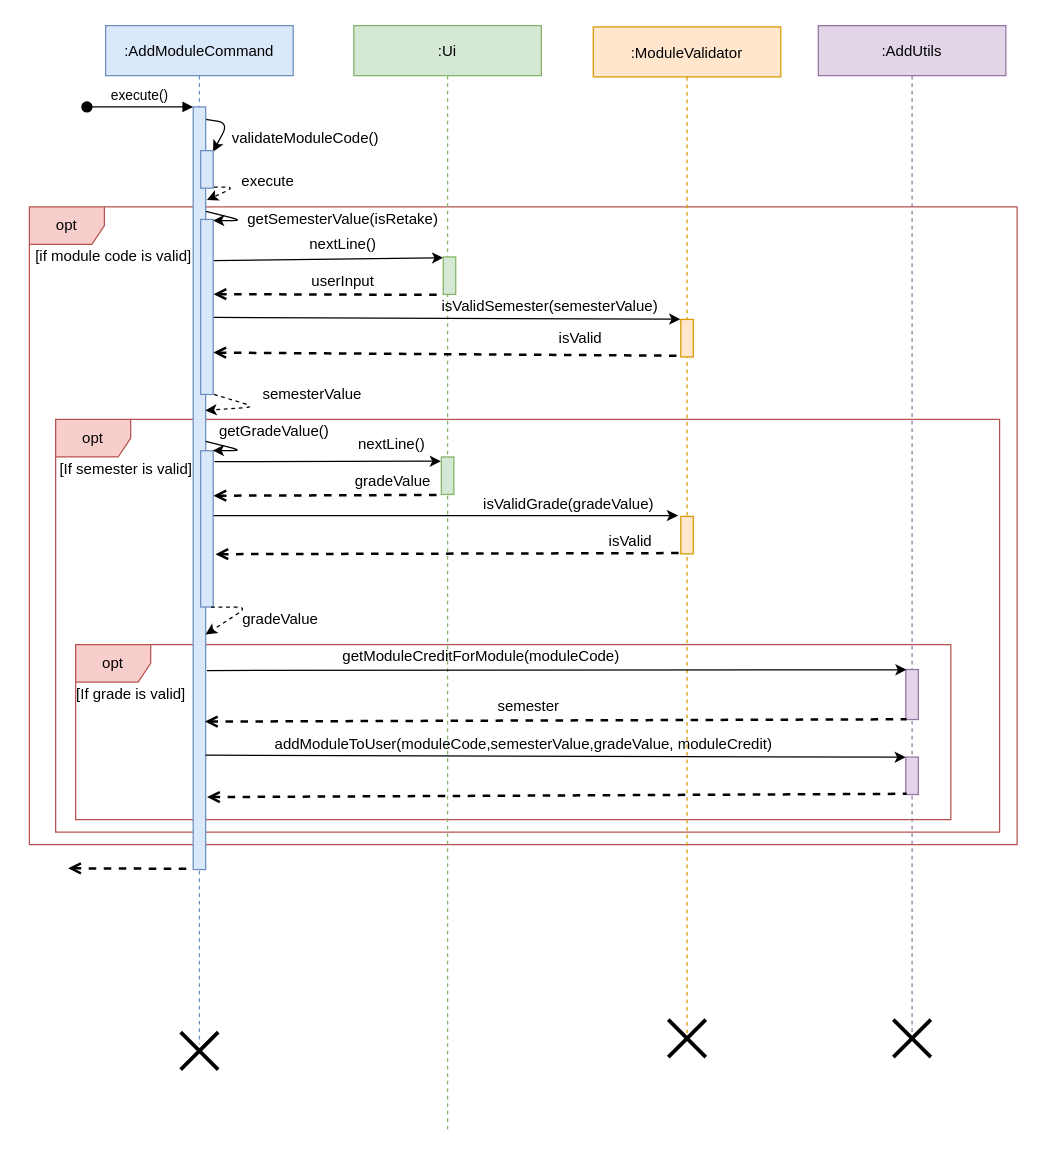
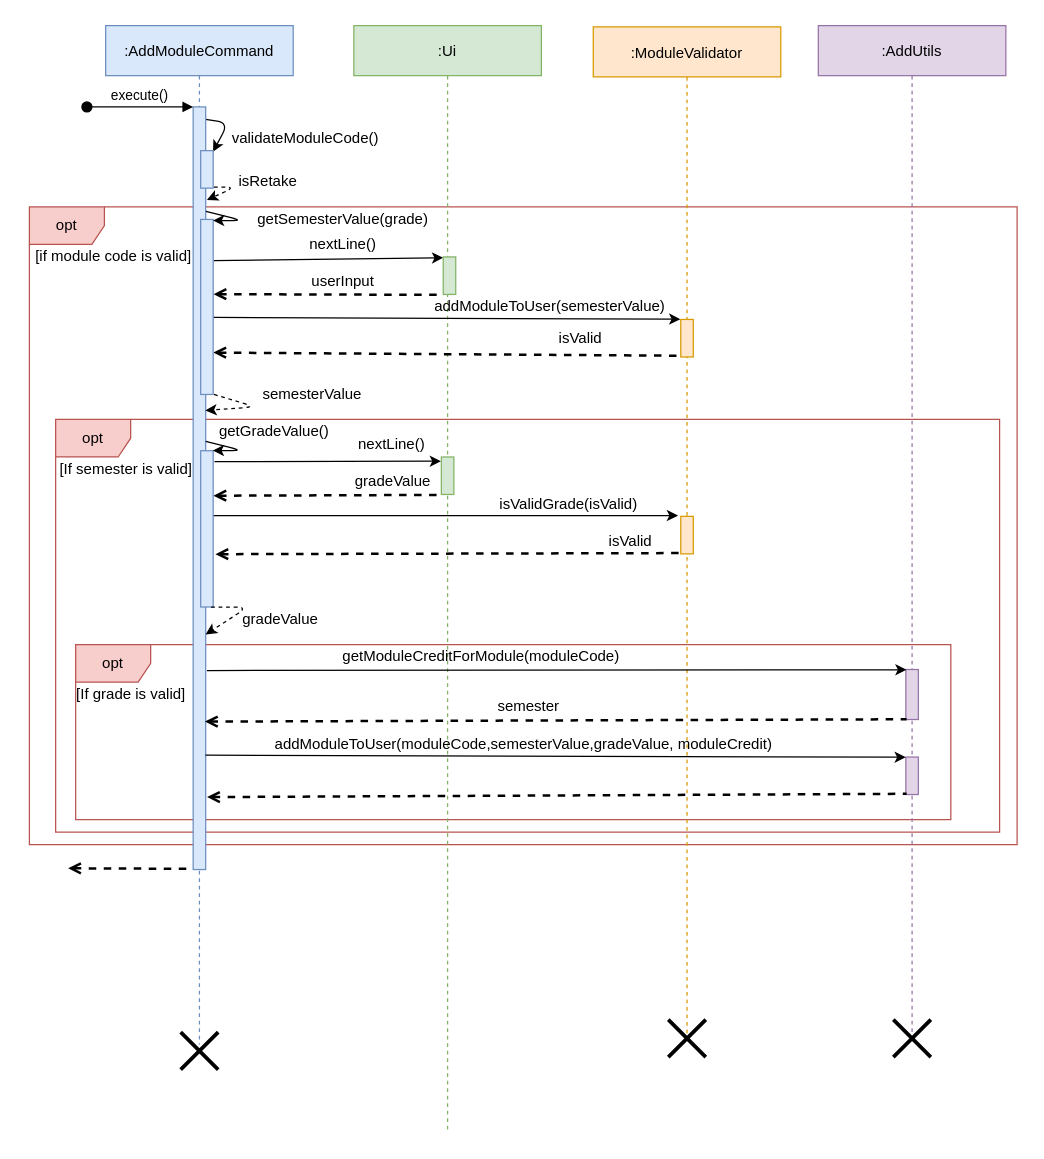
- <mxCell id="52" value="execute" style="text;html=1;strokeColor=none;fillColor=none;align=center;verticalAlign=middle;whiteSpace=wrap;rounded=0;" vertex="1" parent="1"><mxGeometry x="184" y="135" width="60" height="20" as="geometry" /></mxCell>
+ <mxCell id="52" value="isRetake" style="text;html=1;strokeColor=none;fillColor=none;align=center;verticalAlign=middle;whiteSpace=wrap;rounded=0;" vertex="1" parent="1"><mxGeometry x="184" y="135" width="60" height="20" as="geometry" /></mxCell>
- <mxCell id="54" value="getSemesterValue(isRetake)" style="text;html=1;strokeColor=none;fillColor=none;align=center;verticalAlign=middle;whiteSpace=wrap;rounded=0;" vertex="1" parent="1"><mxGeometry x="204" y="165" width="140" height="20" as="geometry" /></mxCell>
+ <mxCell id="54" value="getSemesterValue(grade)" style="text;html=1;strokeColor=none;fillColor=none;align=center;verticalAlign=middle;whiteSpace=wrap;rounded=0;" vertex="1" parent="1"><mxGeometry x="204" y="165" width="140" height="20" as="geometry" /></mxCell>
- <mxCell id="21" value="isValidSemester(semesterValue)" style="text;html=1;align=center;verticalAlign=middle;resizable=0;points=[];autosize=1;" parent="1" vertex="1"><mxGeometry x="344" y="235" width="190" height="20" as="geometry" /></mxCell>
+ <mxCell id="21" value="addModuleToUser(semesterValue)" style="text;html=1;align=center;verticalAlign=middle;resizable=0;points=[];autosize=1;" parent="1" vertex="1"><mxGeometry x="344" y="235" width="190" height="20" as="geometry" /></mxCell>
- <mxCell id="30" value="isValidGrade(gradeValue)" style="text;html=1;align=center;verticalAlign=middle;resizable=0;points=[];autosize=1;" parent="1" vertex="1"><mxGeometry x="379" y="392.5" width="150" height="20" as="geometry" /></mxCell>
+ <mxCell id="30" value="isValidGrade(isValid)" style="text;html=1;align=center;verticalAlign=middle;resizable=0;points=[];autosize=1;" parent="1" vertex="1"><mxGeometry x="379" y="392.5" width="150" height="20" as="geometry" /></mxCell>
